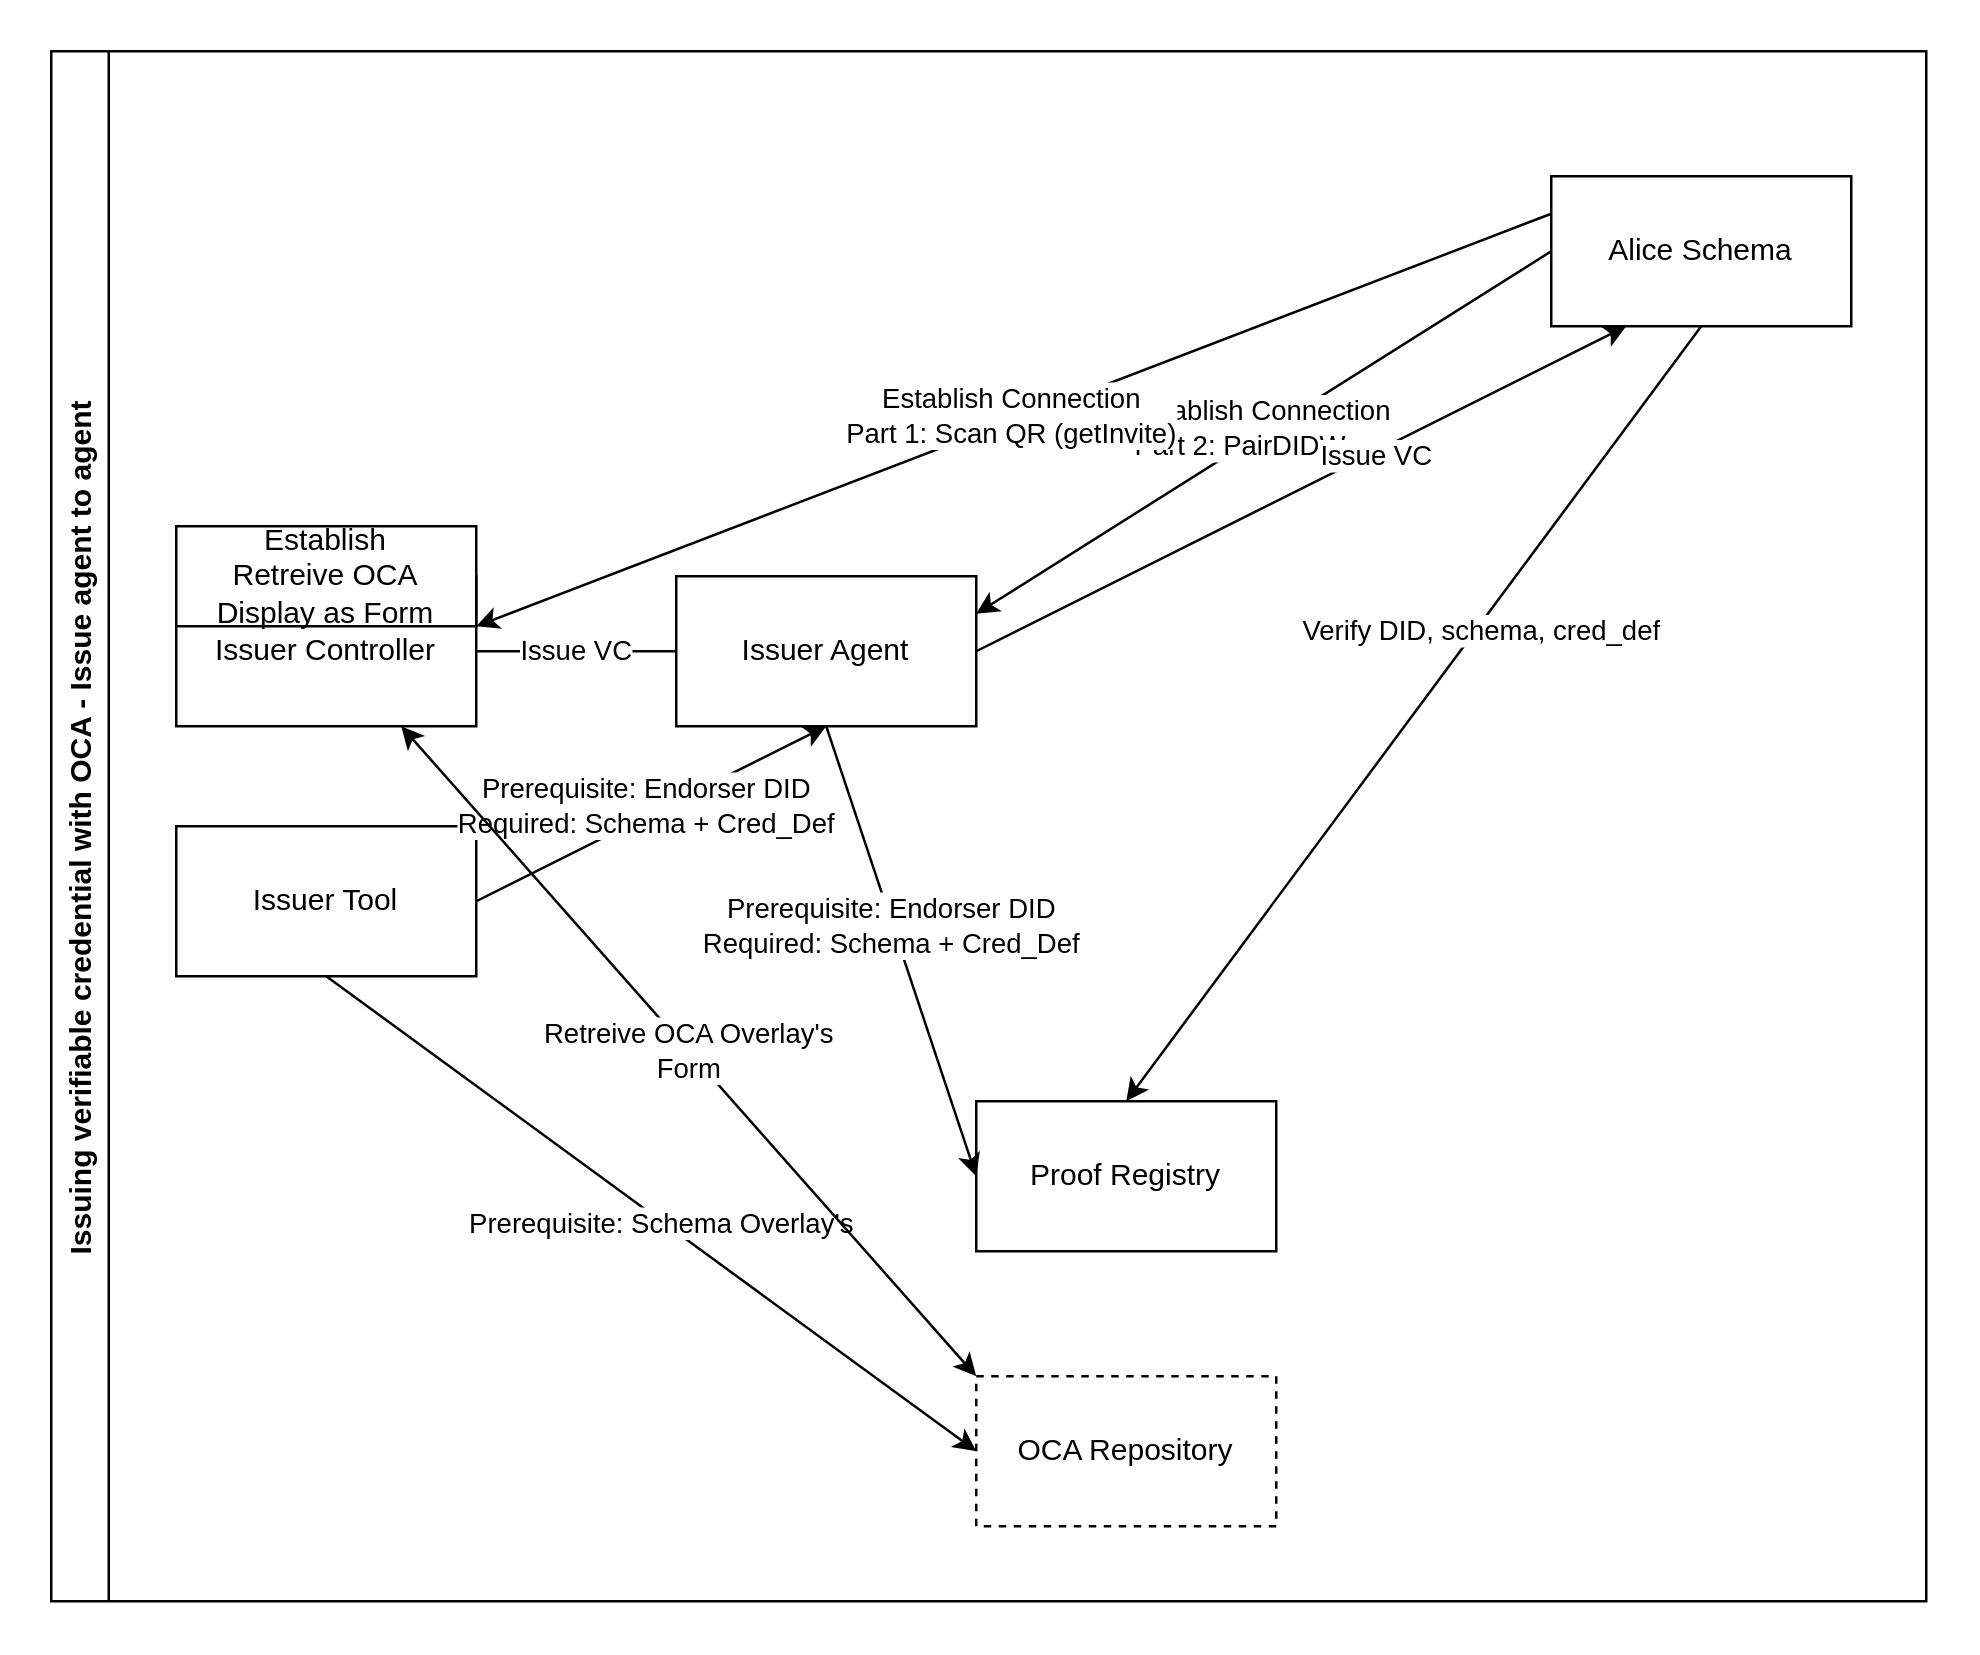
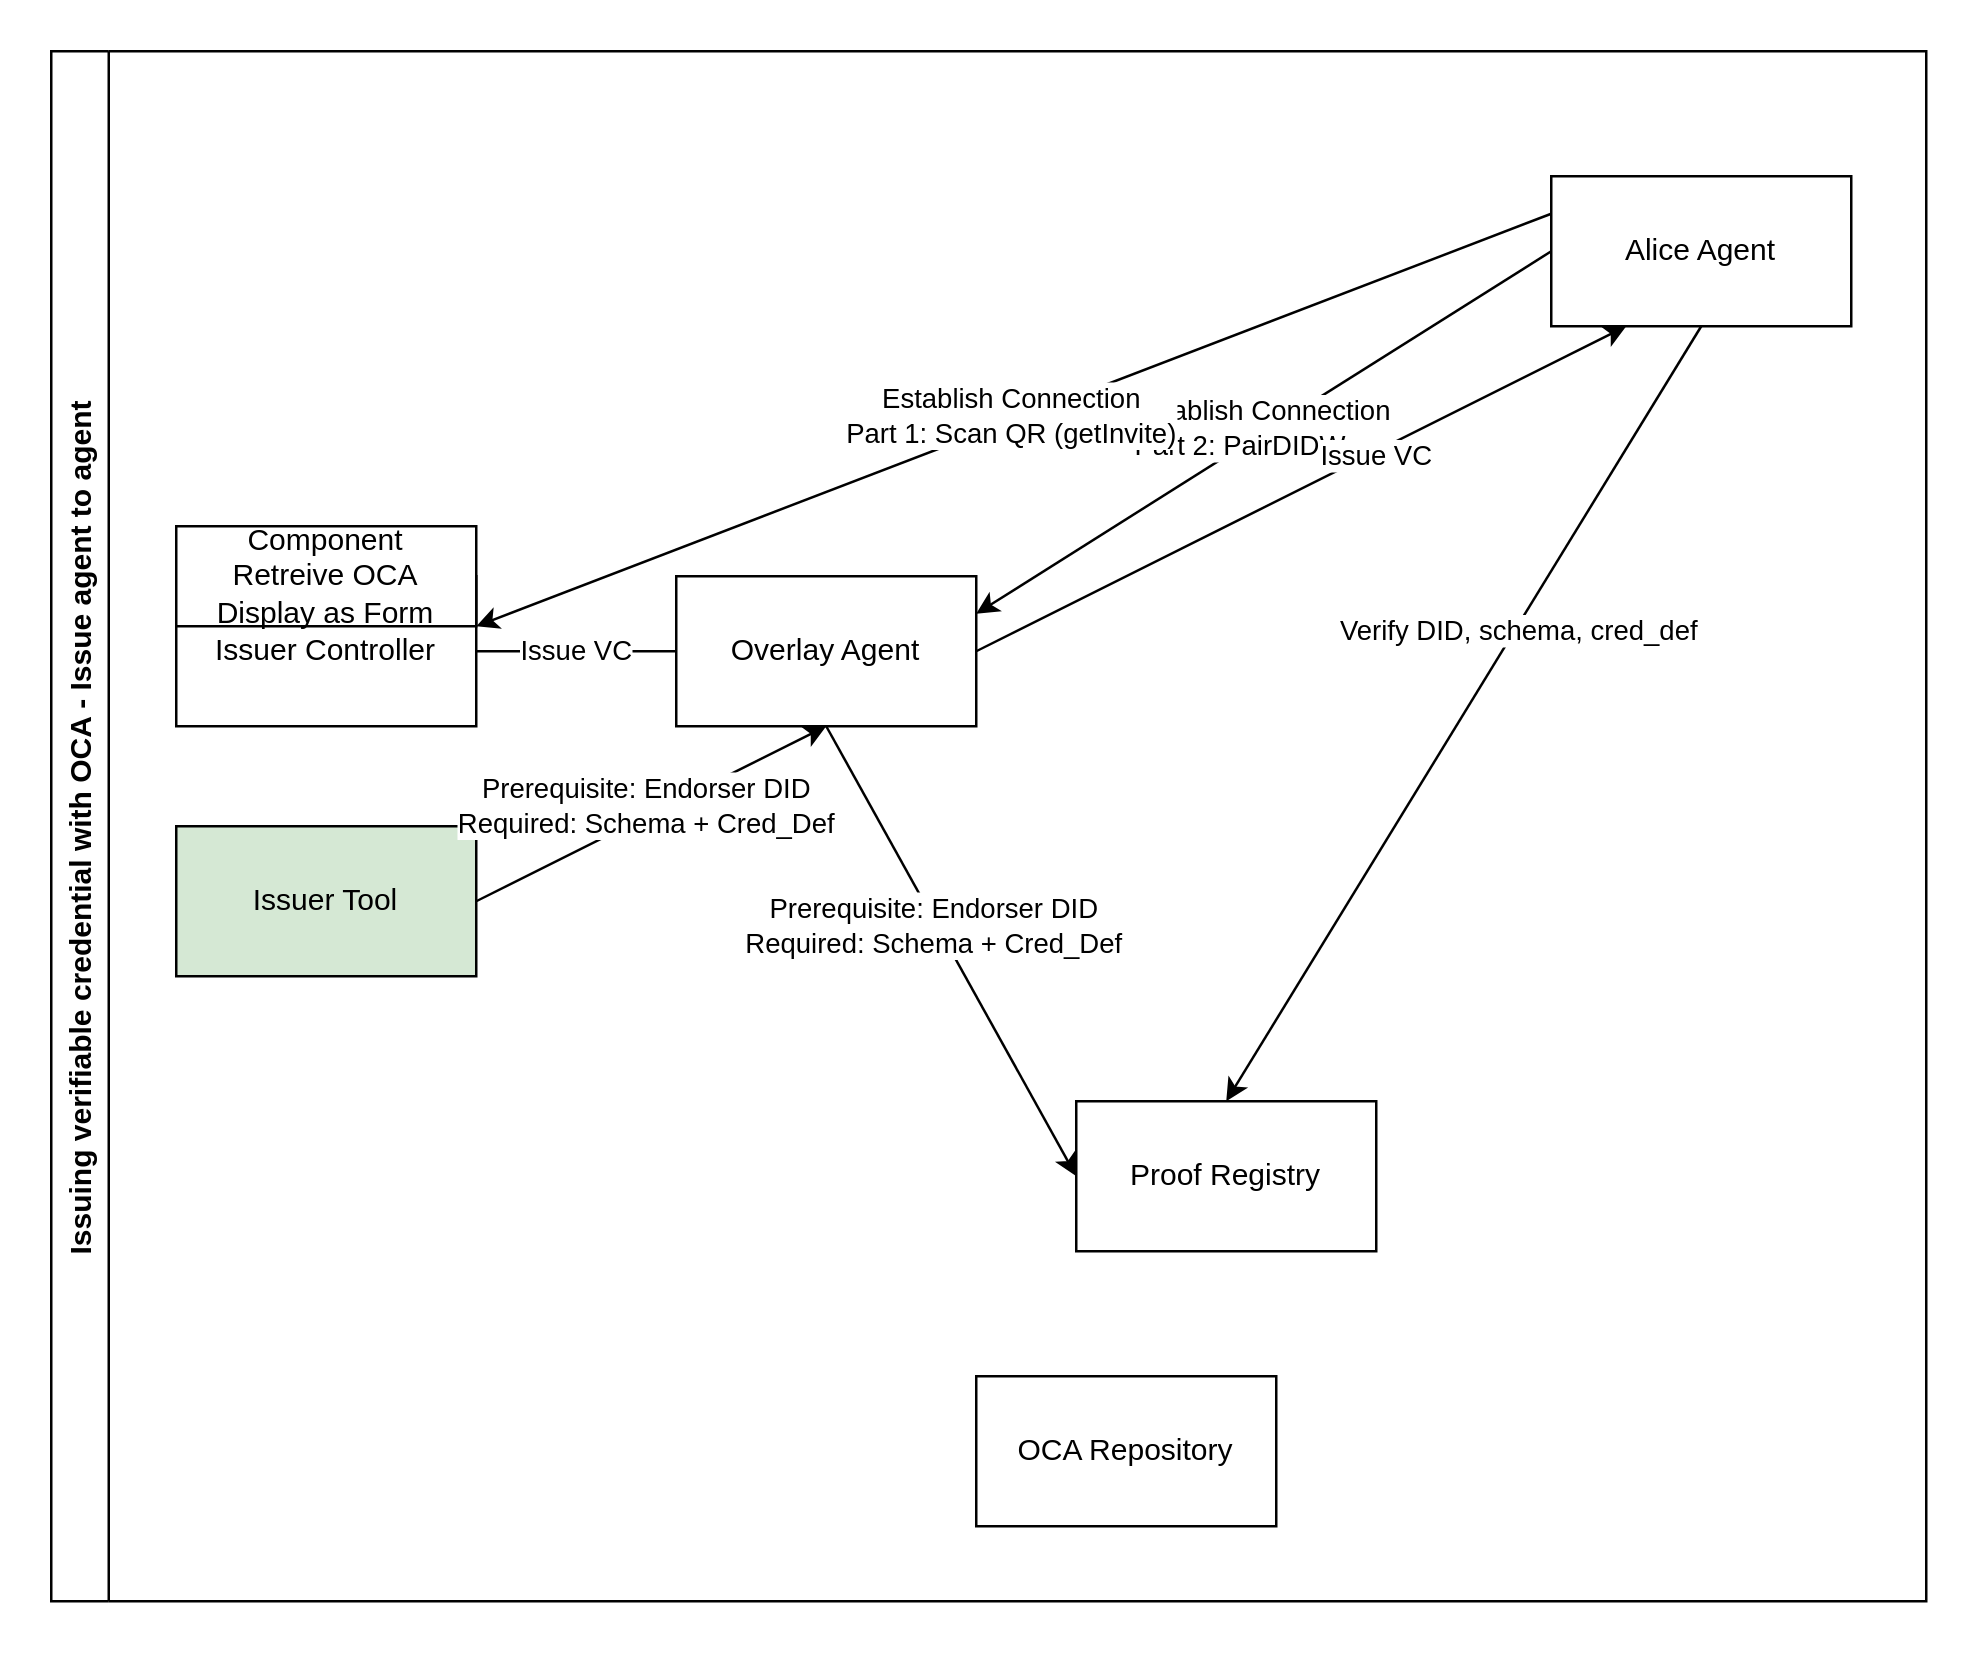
- <mxCell id="23" value="Alice Schema" style="rounded=0;whiteSpace=wrap;html=1;" vertex="1" parent="22"><mxGeometry x="600" y="50" width="120" height="60" as="geometry" /></mxCell>
+ <mxCell id="23" value="Alice Agent" style="rounded=0;whiteSpace=wrap;html=1;" vertex="1" parent="22"><mxGeometry x="600" y="50" width="120" height="60" as="geometry" /></mxCell>
- <mxCell id="21" value="Establish&lt;br&gt;Retreive OCA&lt;br&gt;Display as Form" style="rounded=0;whiteSpace=wrap;html=1;" vertex="1" parent="1"><mxGeometry x="70" y="210" width="120" height="40" as="geometry" /></mxCell>
+ <mxCell id="21" value="Component&lt;br&gt;Retreive OCA&lt;br&gt;Display as Form" style="rounded=0;whiteSpace=wrap;html=1;" vertex="1" parent="1"><mxGeometry x="70" y="210" width="120" height="40" as="geometry" /></mxCell>
- <mxCell id="4" value="Issuer Agent" style="rounded=0;whiteSpace=wrap;html=1;" vertex="1" parent="1"><mxGeometry x="270" y="230" width="120" height="60" as="geometry" /></mxCell>
+ <mxCell id="4" value="Overlay Agent" style="rounded=0;whiteSpace=wrap;html=1;" vertex="1" parent="1"><mxGeometry x="270" y="230" width="120" height="60" as="geometry" /></mxCell>
- <mxCell id="11" value="Issuer Tool" style="rounded=0;whiteSpace=wrap;html=1;" vertex="1" parent="1"><mxGeometry x="70" y="330" width="120" height="60" as="geometry" /></mxCell>
+ <mxCell id="11" value="Issuer Tool" style="rounded=0;whiteSpace=wrap;html=1;fillColor=#d5e8d4;" vertex="1" parent="1"><mxGeometry x="70" y="330" width="120" height="60" as="geometry" /></mxCell>
- <mxCell id="9" value="" style="endArrow=classic;html=1;rounded=0;entryX=0;entryY=0.5;entryDx=0;entryDy=0;exitX=0.5;exitY=1;exitDx=0;exitDy=0;" edge="1" parent="1" source="11" target="8"><mxGeometry width="50" height="50" relative="1" as="geometry"><mxPoint x="150" y="390" as="sourcePoint" /><mxPoint x="520" y="340" as="targetPoint" /></mxGeometry></mxCell>
- <mxCell id="10" value="Prerequisite: Schema Overlay's" style="edgeLabel;html=1;align=center;verticalAlign=middle;resizable=0;points=[];" vertex="1" connectable="0" parent="9"><mxGeometry x="0.03" y="-1" relative="1" as="geometry"><mxPoint as="offset" /></mxGeometry></mxCell>
- <mxCell id="5" value="Proof Registry" style="rounded=0;whiteSpace=wrap;html=1;" vertex="1" parent="1"><mxGeometry x="390" y="440" width="120" height="60" as="geometry" /></mxCell>
+ <mxCell id="5" value="Proof Registry" style="rounded=0;whiteSpace=wrap;html=1;" vertex="1" parent="1"><mxGeometry x="430" y="440" width="120" height="60" as="geometry" /></mxCell>
- <mxCell id="14" value="Retreive OCA Overlay's&lt;br&gt;Form" style="endArrow=classic;startArrow=classic;html=1;rounded=0;exitX=0.75;exitY=1;exitDx=0;exitDy=0;entryX=0;entryY=0;entryDx=0;entryDy=0;" edge="1" parent="1" source="3" target="8"><mxGeometry width="50" height="50" relative="1" as="geometry"><mxPoint x="470" y="380" as="sourcePoint" /><mxPoint x="520" y="330" as="targetPoint" /></mxGeometry></mxCell>
- <mxCell id="8" value="OCA Repository" style="rounded=0;whiteSpace=wrap;html=1;dashed=1;" vertex="1" parent="1"><mxGeometry x="390" y="550" width="120" height="60" as="geometry" /></mxCell>
+ <mxCell id="8" value="OCA Repository" style="rounded=0;whiteSpace=wrap;html=1;" vertex="1" parent="1"><mxGeometry x="390" y="550" width="120" height="60" as="geometry" /></mxCell>
